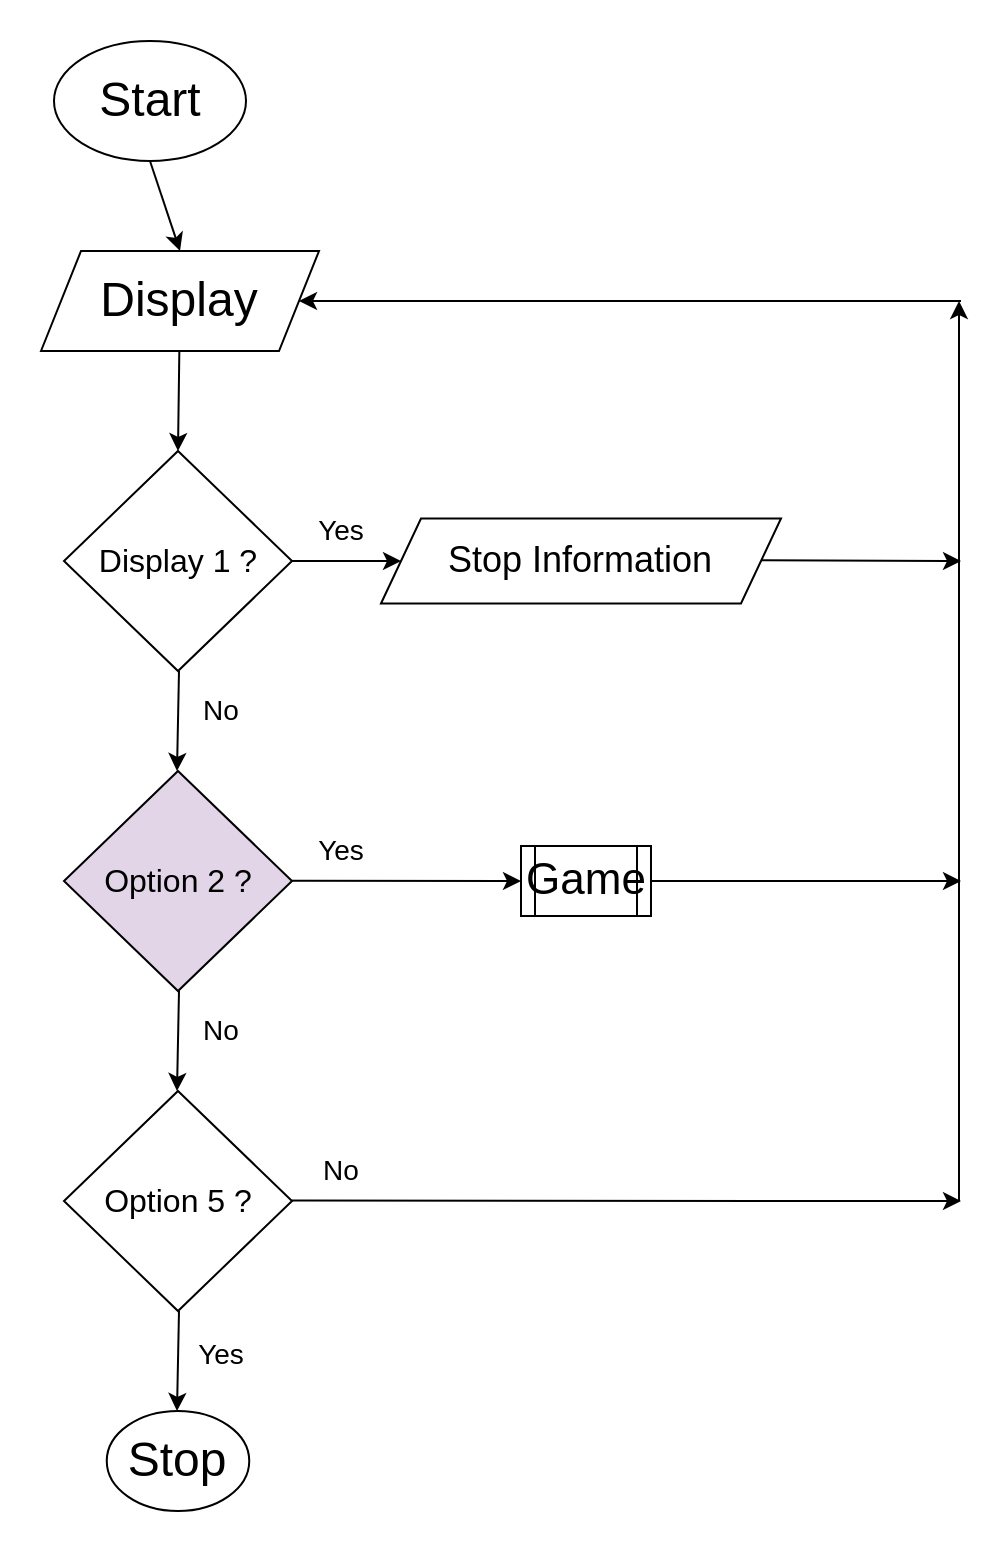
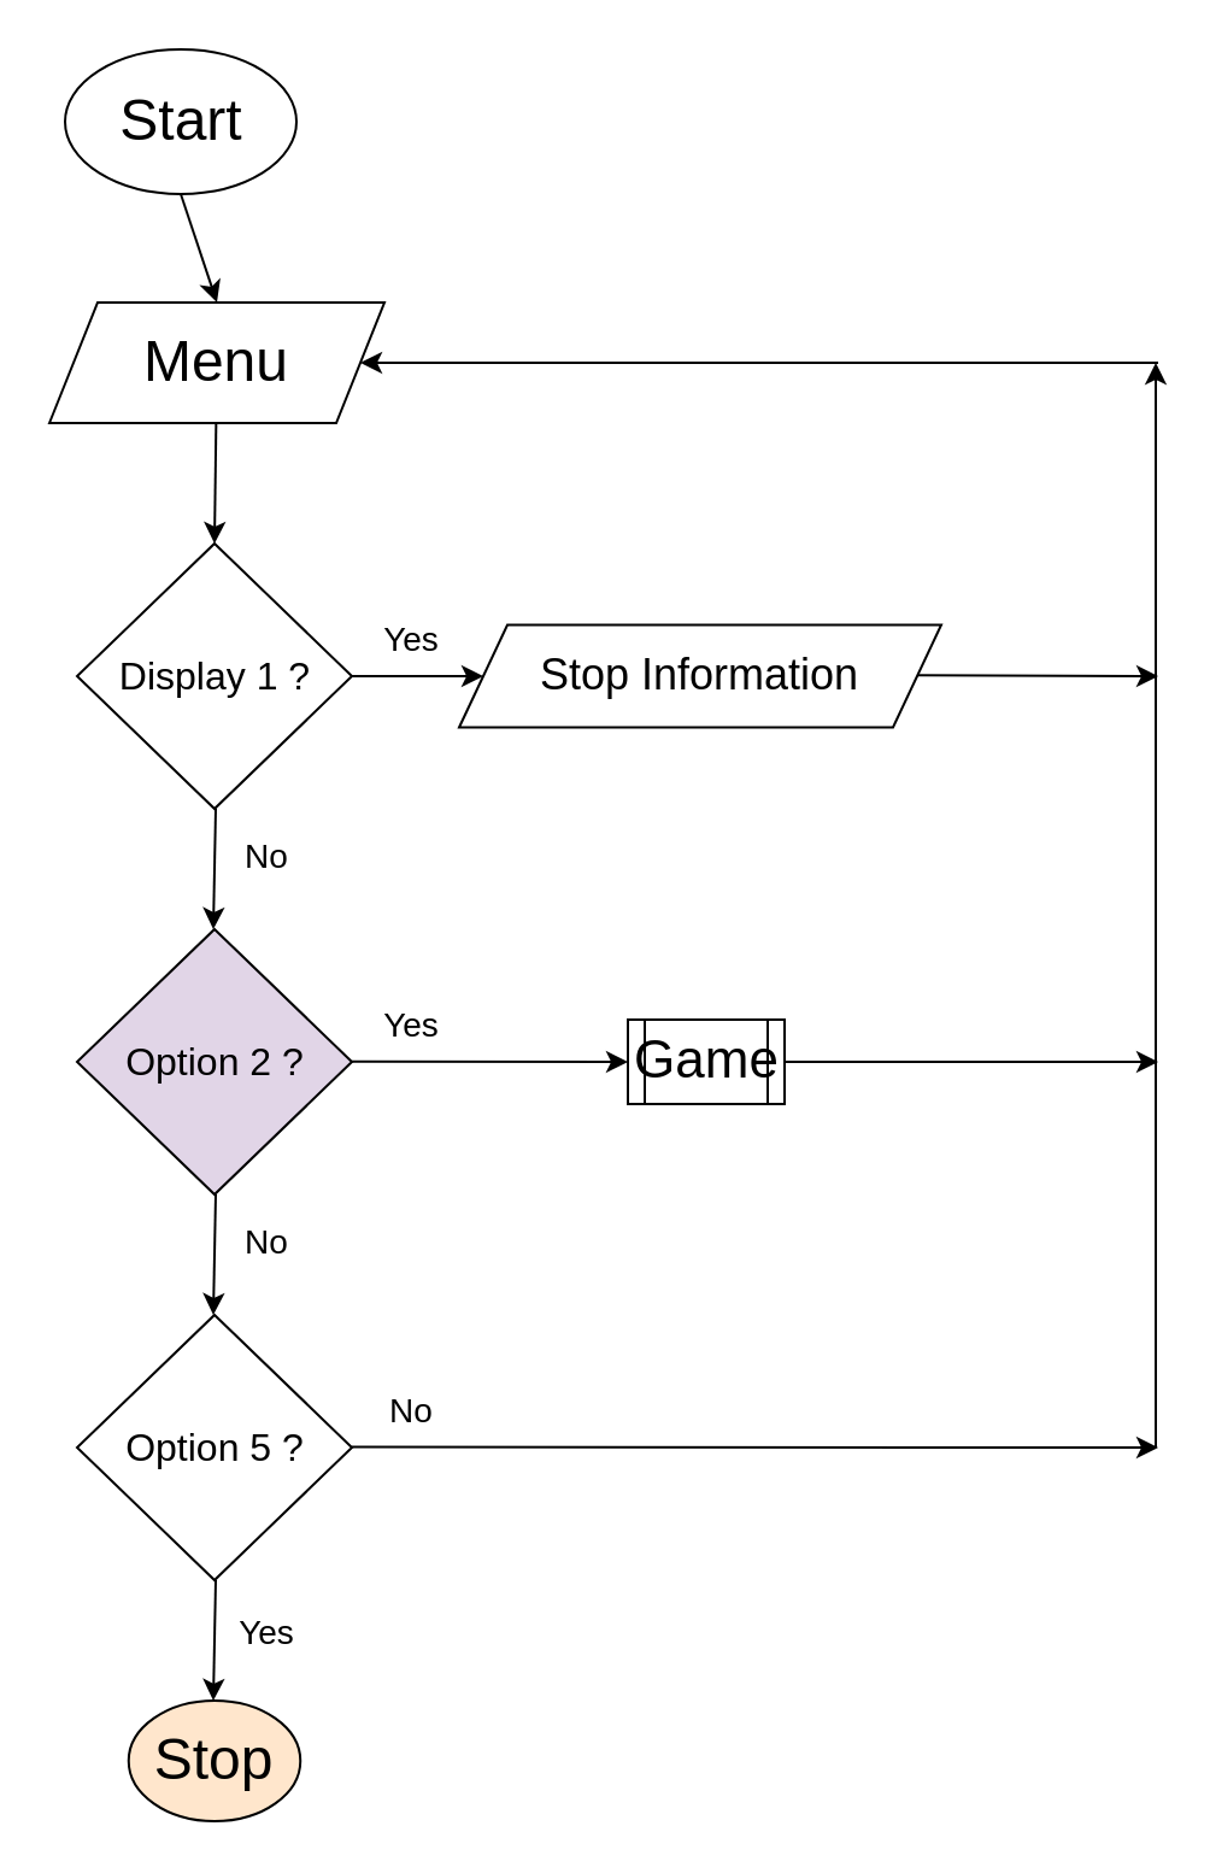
- <mxCell id="4" value="&lt;font style=&quot;font-size: 24px;&quot;&gt;Display&lt;/font&gt;" style="shape=parallelogram;perimeter=parallelogramPerimeter;whiteSpace=wrap;html=1;fixedSize=1;" parent="1" vertex="1"><mxGeometry x="20" y="125" width="139" height="50" as="geometry" /></mxCell>
+ <mxCell id="4" value="&lt;font style=&quot;font-size: 24px;&quot;&gt;Menu&lt;/font&gt;" style="shape=parallelogram;perimeter=parallelogramPerimeter;whiteSpace=wrap;html=1;fixedSize=1;" parent="1" vertex="1"><mxGeometry x="20" y="125" width="139" height="50" as="geometry" /></mxCell>
- <mxCell id="20" value="&lt;font style=&quot;font-size: 24px;&quot;&gt;Stop&lt;/font&gt;" style="ellipse;whiteSpace=wrap;html=1;" parent="1" vertex="1"><mxGeometry x="52.88" y="705" width="71.25" height="50" as="geometry" /></mxCell>
+ <mxCell id="20" value="&lt;font style=&quot;font-size: 24px;&quot;&gt;Stop&lt;/font&gt;" style="ellipse;whiteSpace=wrap;html=1;fillColor=#ffe6cc;" parent="1" vertex="1"><mxGeometry x="52.88" y="705" width="71.25" height="50" as="geometry" /></mxCell>
